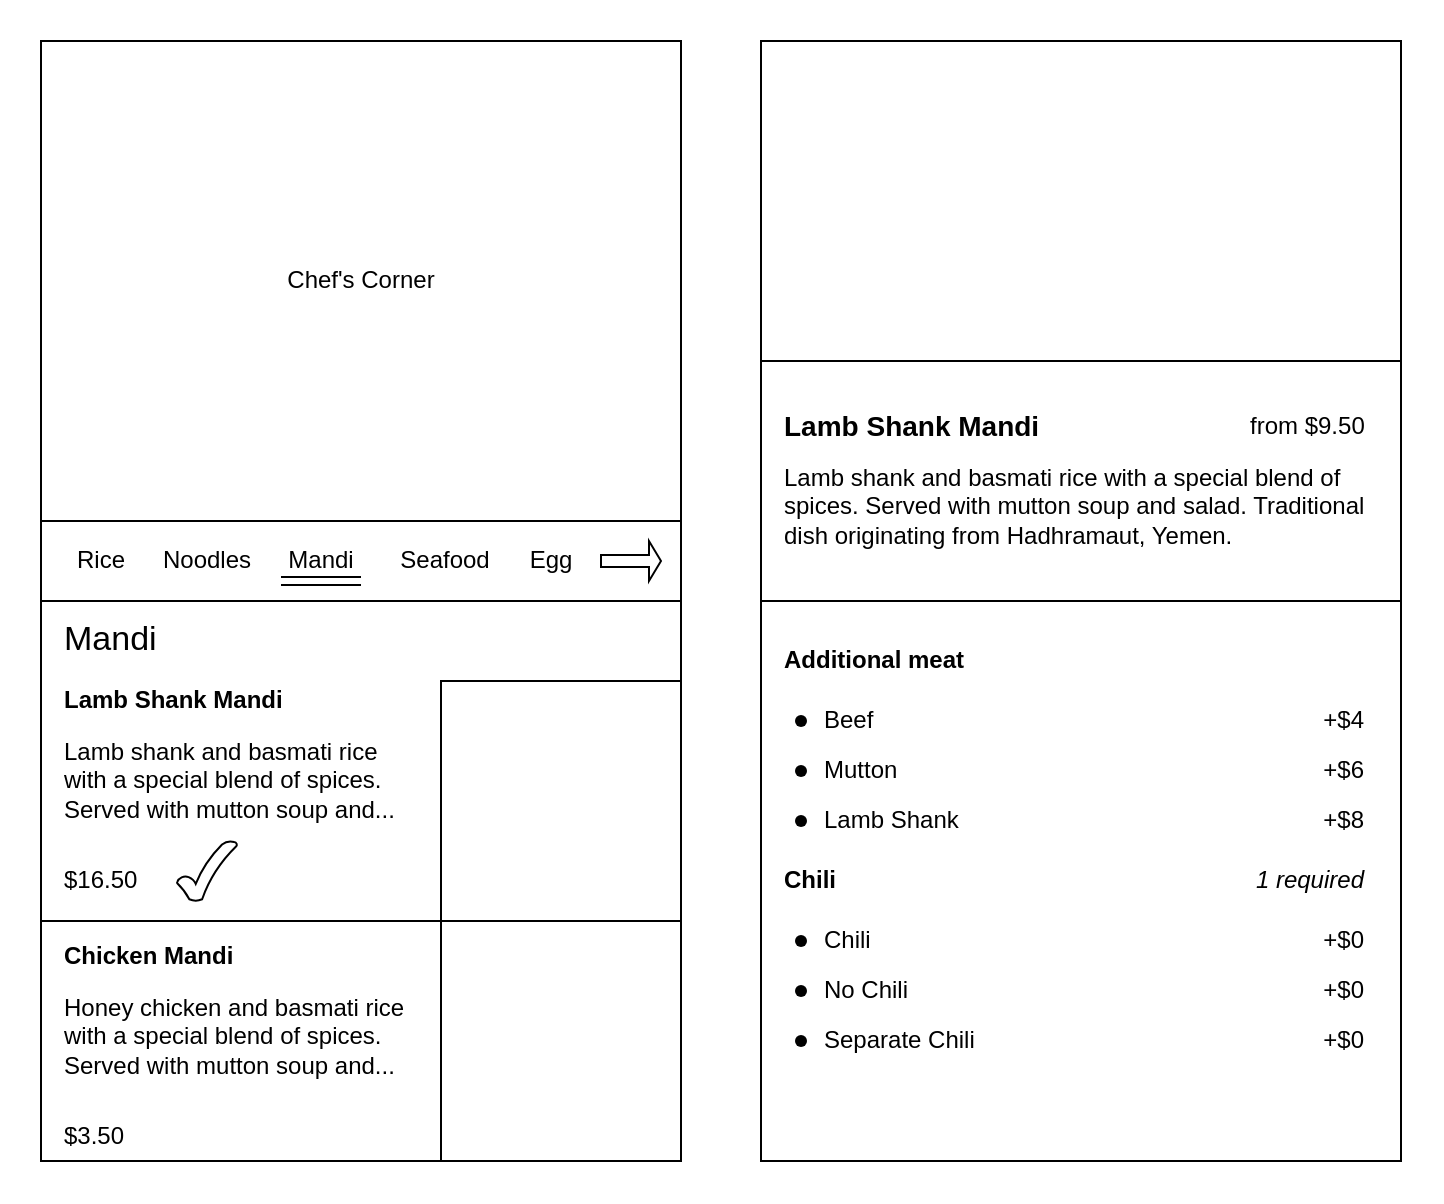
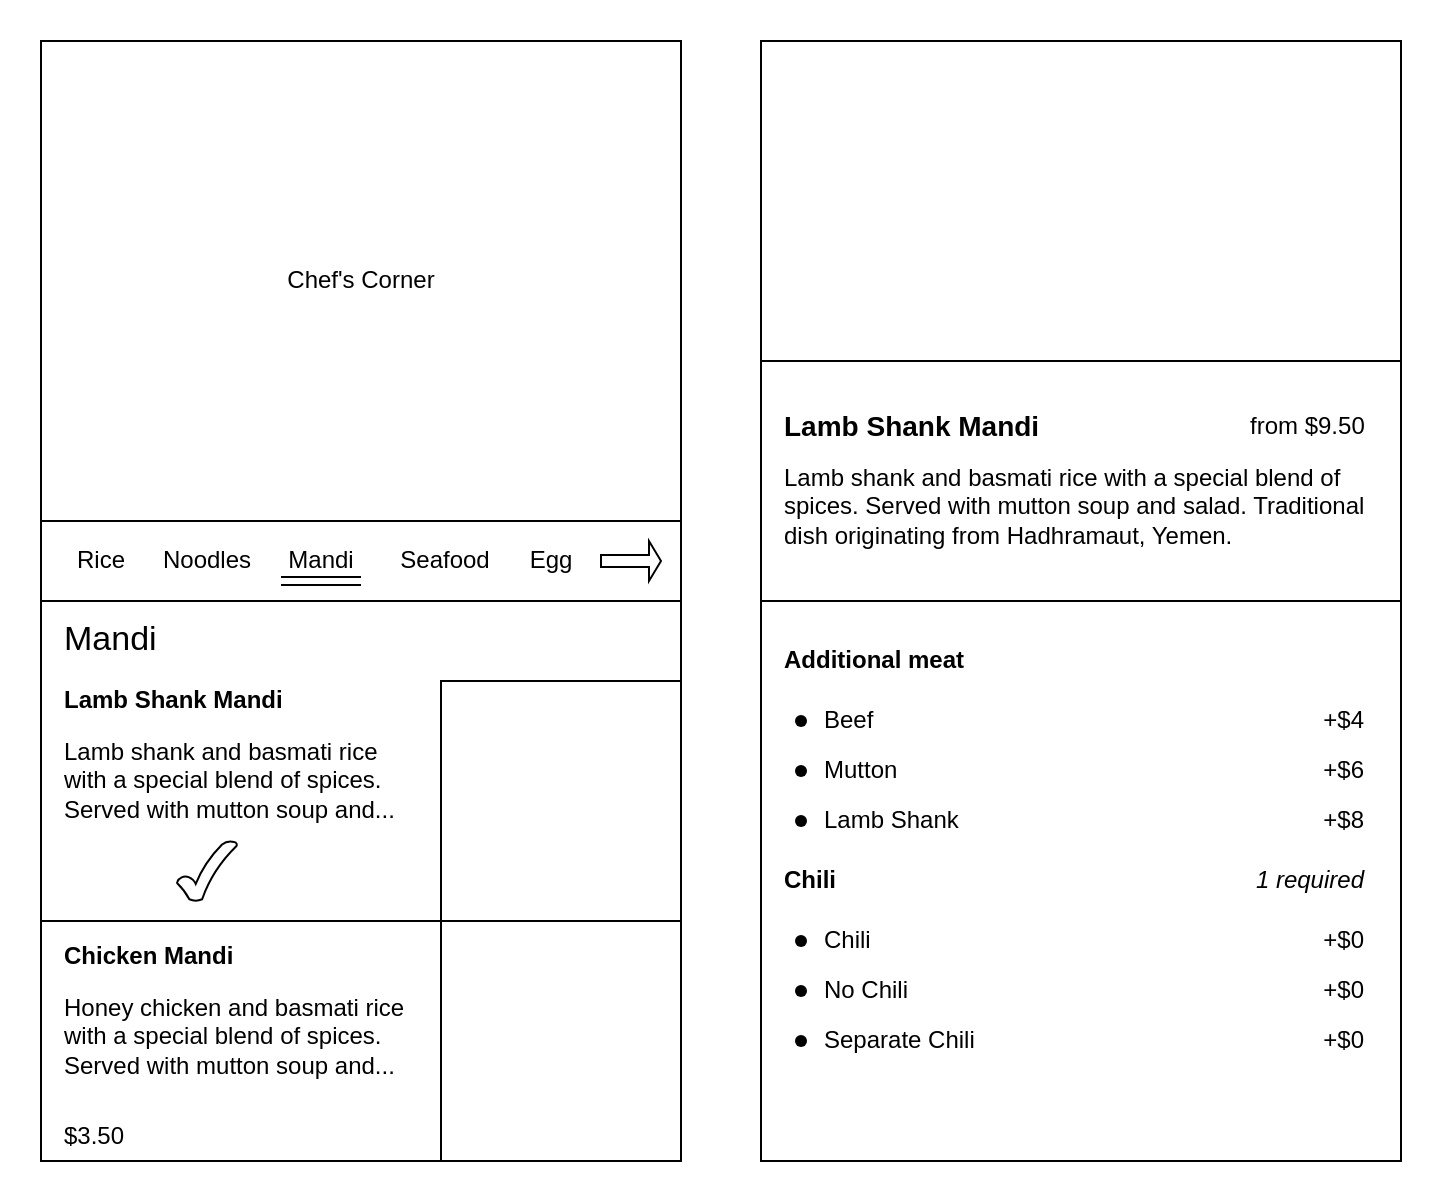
- <mxCell id="14" value="$16.50" style="text;html=1;resizable=0;autosize=1;align=left;verticalAlign=middle;points=[];fillColor=none;strokeColor=none;rounded=0;" parent="1" vertex="1"><mxGeometry x="30" y="430" width="50" height="20" as="geometry" /></mxCell>
